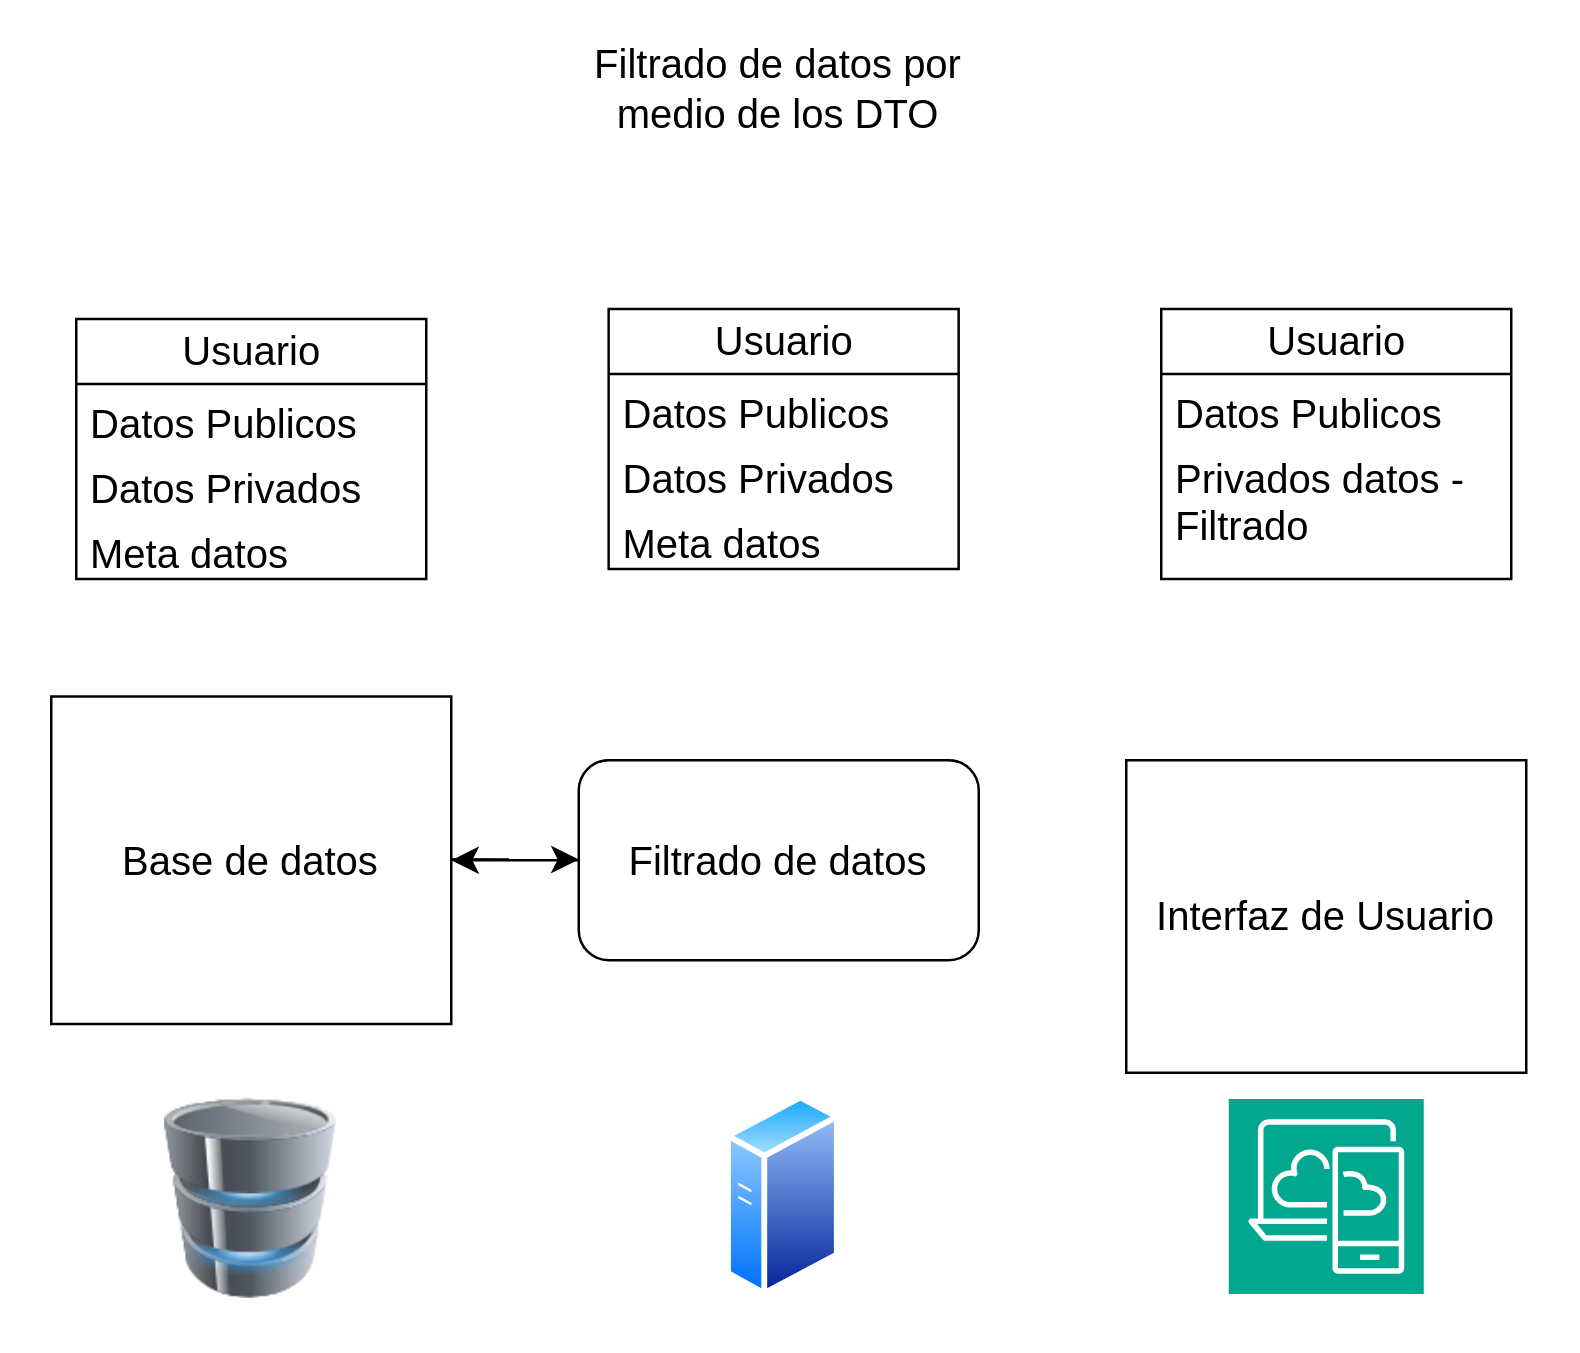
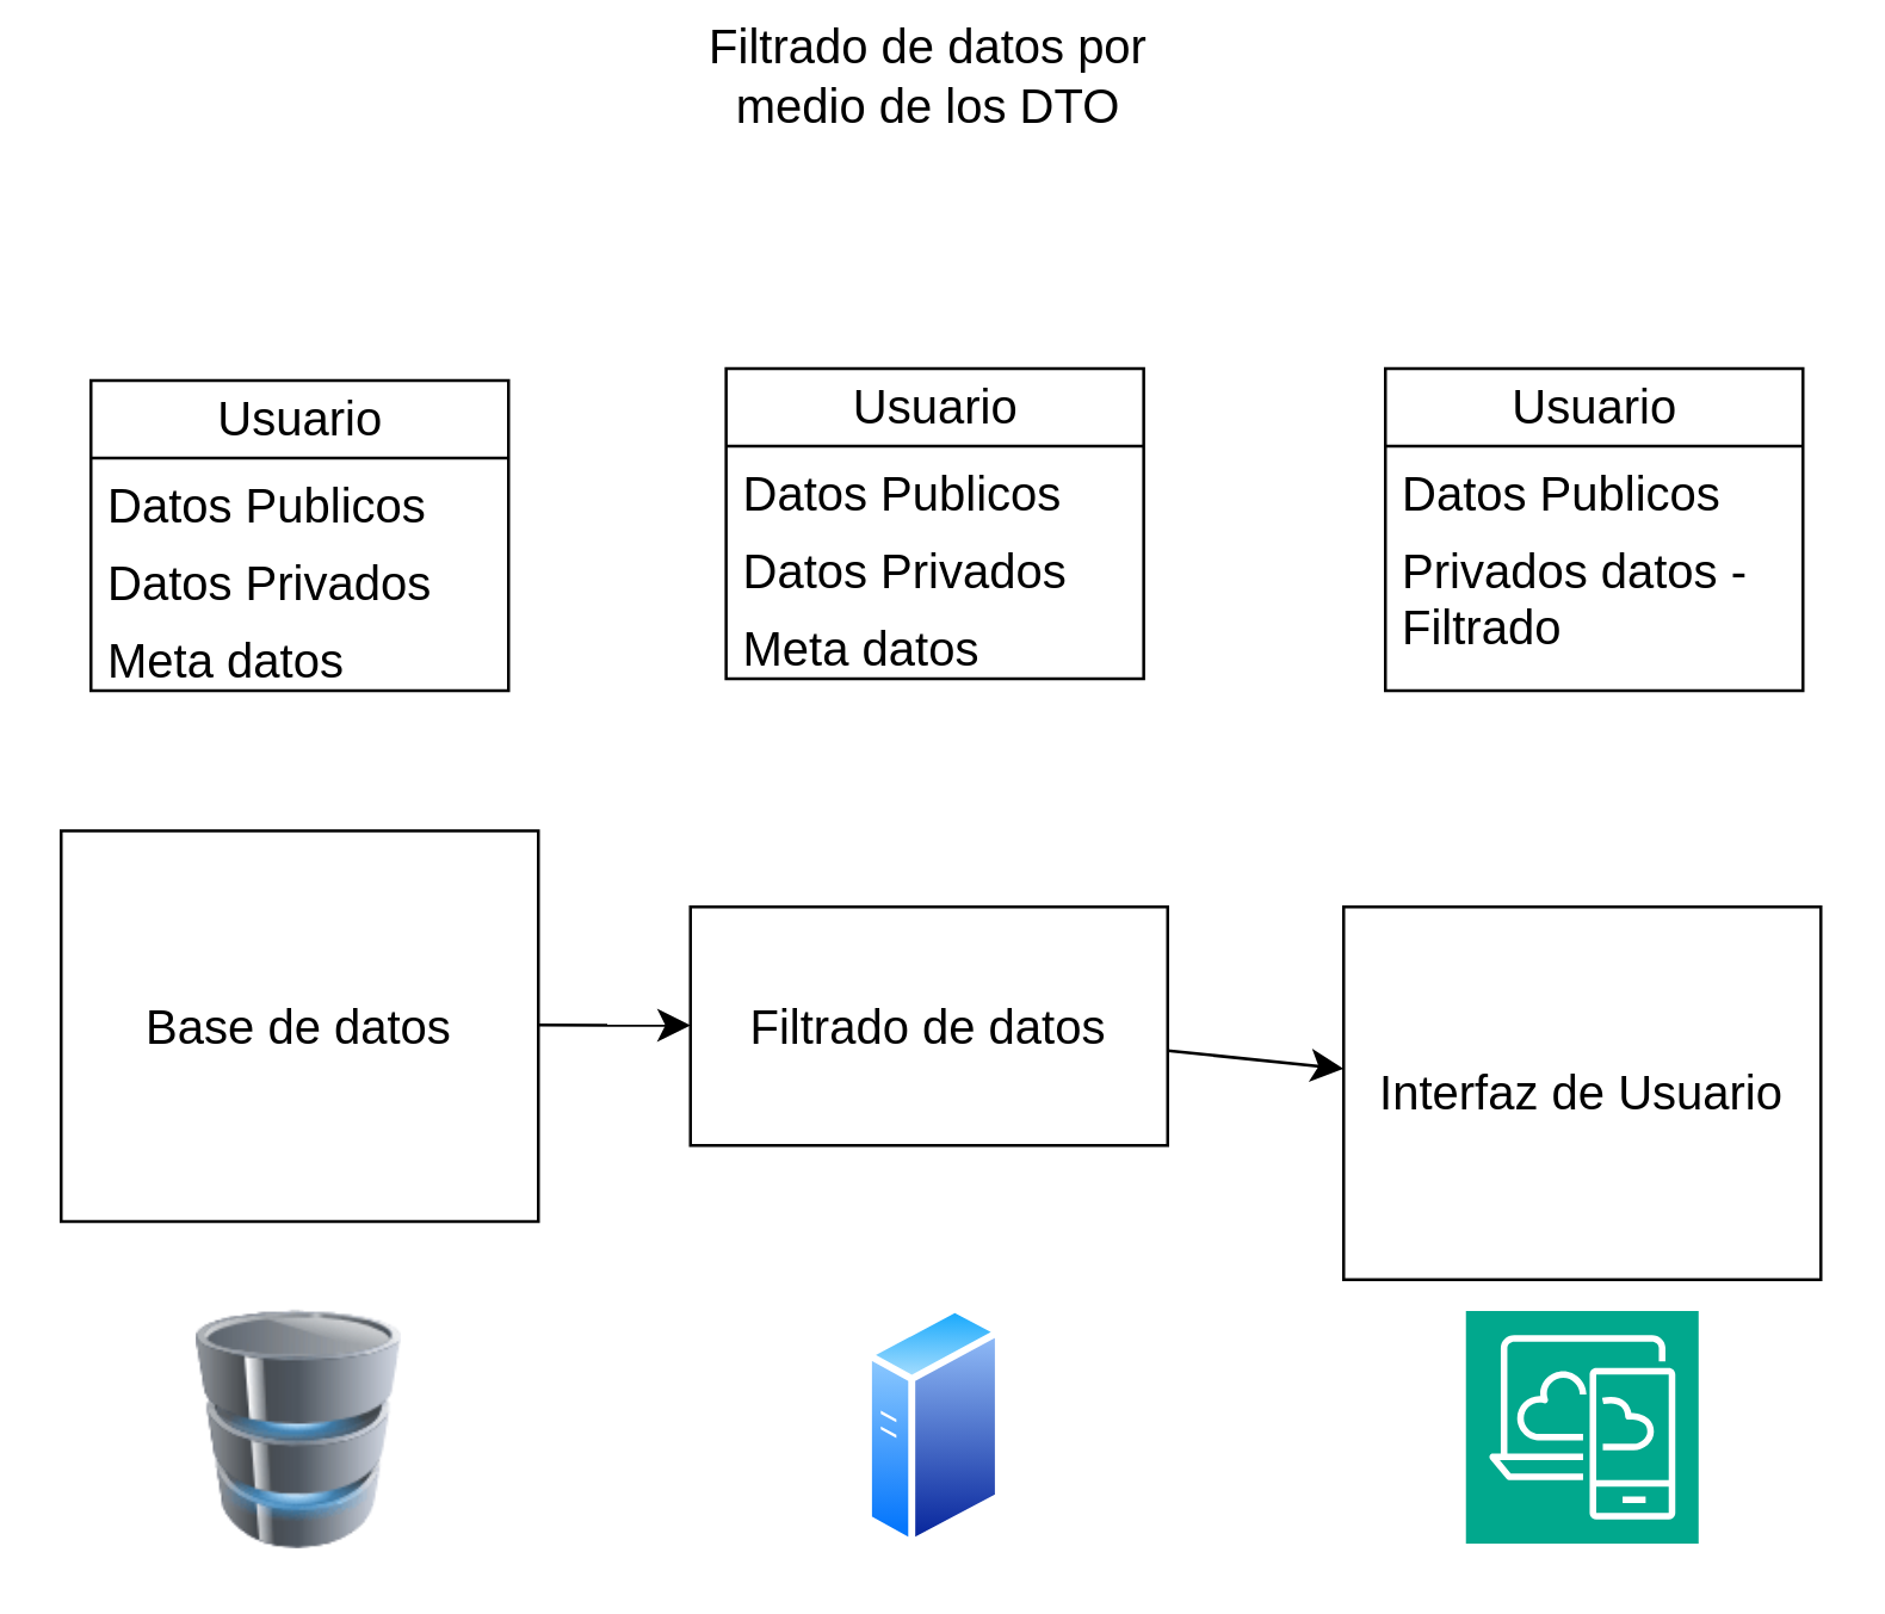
- <mxCell id="21" value="Filtrado de datos por medio de los DTO" style="text;strokeColor=none;fillColor=none;html=1;align=center;verticalAlign=middle;whiteSpace=wrap;rounded=0;fontSize=16;" vertex="1" parent="1"><mxGeometry x="224" y="20" width="174" height="30" as="geometry" /></mxCell>
+ <mxCell id="21" value="Filtrado de datos por medio de los DTO" style="text;strokeColor=none;fillColor=none;html=1;align=center;verticalAlign=middle;whiteSpace=wrap;rounded=0;fontSize=16;" vertex="1" parent="1"><mxGeometry x="224" y="10" width="174" height="30" as="geometry" /></mxCell>
- <mxCell id="4" style="edgeStyle=none;curved=1;rounded=0;orthogonalLoop=1;jettySize=auto;html=1;fontSize=12;startSize=8;endSize=8;" edge="1" parent="1" source="5" target="2"><mxGeometry relative="1" as="geometry" /></mxCell>
+ <mxCell id="4" style="edgeStyle=none;curved=1;rounded=0;orthogonalLoop=1;jettySize=auto;html=1;fontSize=12;startSize=8;endSize=8;" edge="1" parent="1" source="5" target="6"><mxGeometry relative="1" as="geometry" /></mxCell>
- <mxCell id="5" value="Filtrado de datos" style="whiteSpace=wrap;html=1;fontSize=16;rounded=1;" vertex="1" parent="1"><mxGeometry x="231" y="303.5" width="160" height="80" as="geometry" /></mxCell>
+ <mxCell id="5" value="Filtrado de datos" style="rounded=0;whiteSpace=wrap;html=1;fontSize=16;" vertex="1" parent="1"><mxGeometry x="231" y="303.5" width="160" height="80" as="geometry" /></mxCell>
